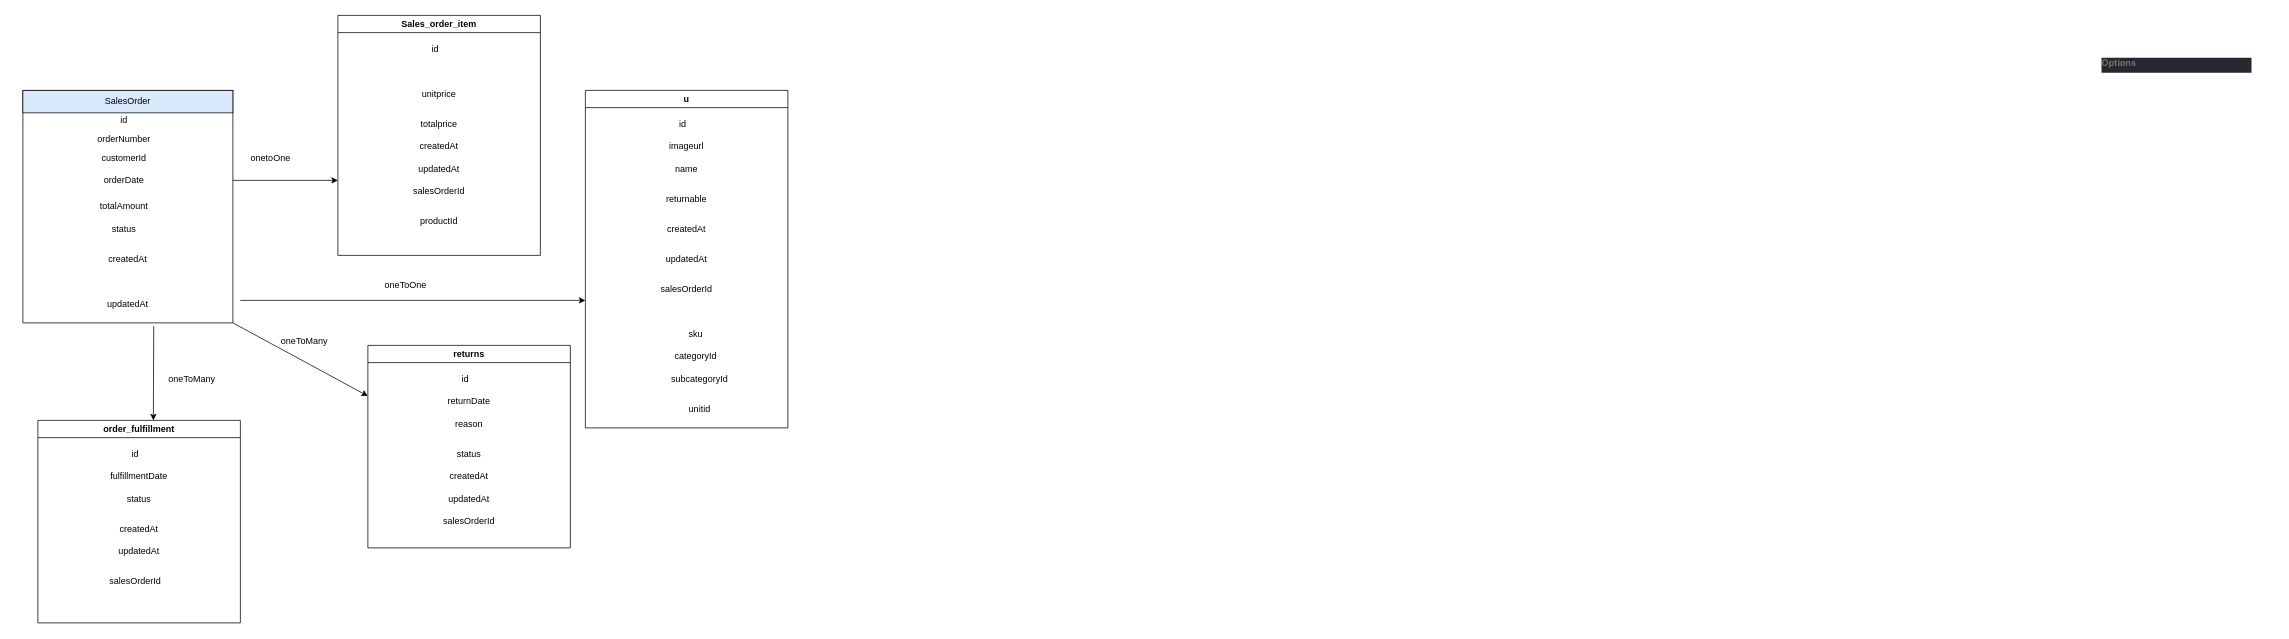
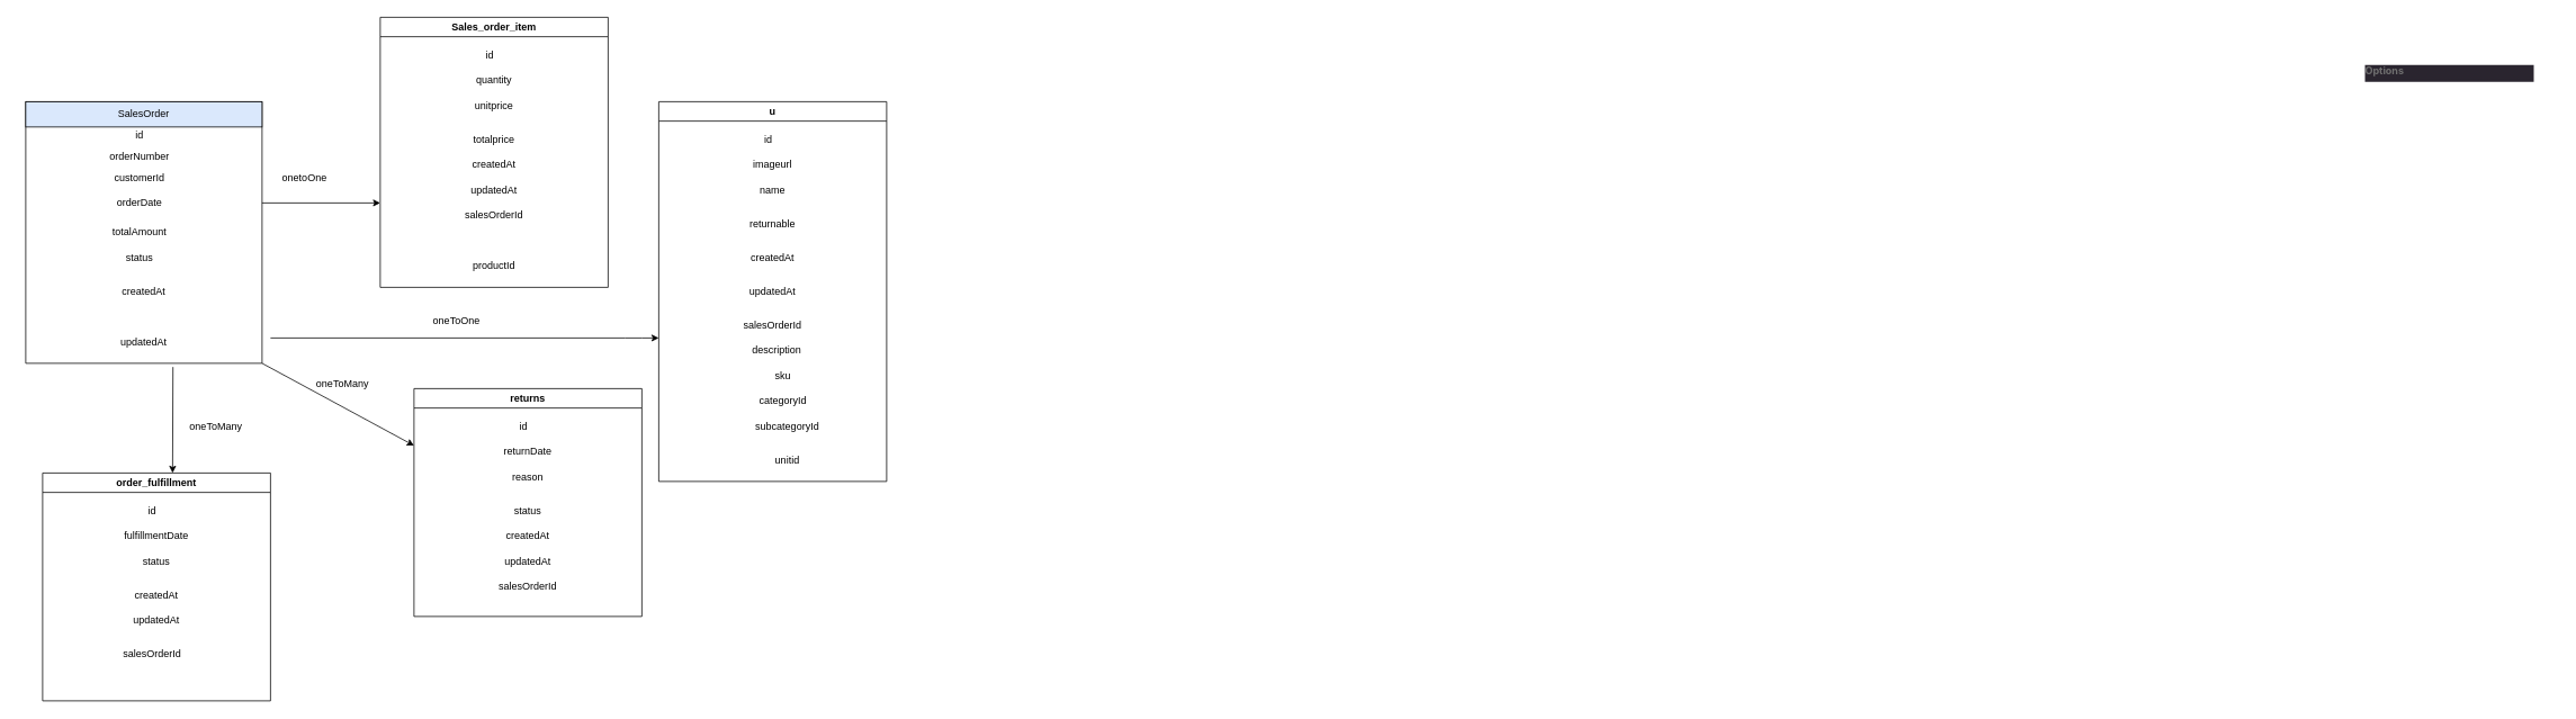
+ <mxCell id="15" value="quantity" style="text;html=1;strokeColor=none;fillColor=none;align=center;verticalAlign=middle;whiteSpace=wrap;rounded=0;" parent="13" vertex="1"><mxGeometry x="35" y="60" width="200" height="30" as="geometry" /></mxCell>
- <mxCell id="21" value="productId" style="text;html=1;strokeColor=none;fillColor=none;align=center;verticalAlign=middle;whiteSpace=wrap;rounded=0;" parent="13" vertex="1"><mxGeometry x="20" y="260" width="230" height="30" as="geometry" /></mxCell>
+ <mxCell id="21" value="productId" style="text;html=1;strokeColor=none;fillColor=none;align=center;verticalAlign=middle;whiteSpace=wrap;rounded=0;" parent="13" vertex="1"><mxGeometry x="20" y="280" width="230" height="30" as="geometry" /></mxCell>
+ <mxCell id="52" value="description" style="text;html=1;strokeColor=none;fillColor=none;align=center;verticalAlign=middle;whiteSpace=wrap;rounded=0;" parent="44" vertex="1"><mxGeometry x="25" y="280" width="230" height="30" as="geometry" /></mxCell>
